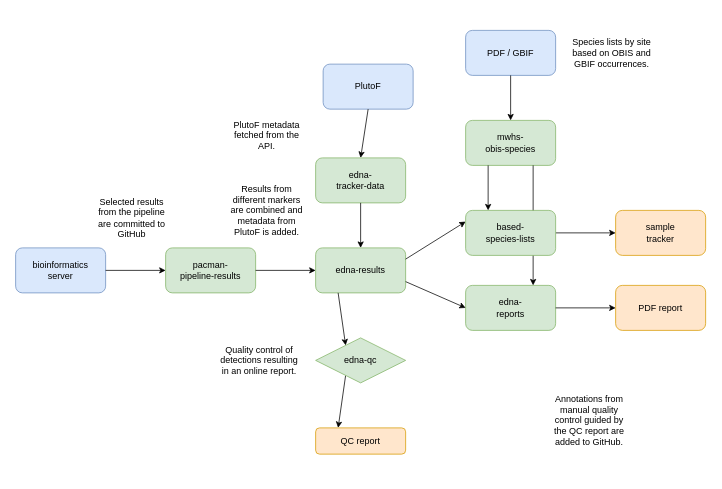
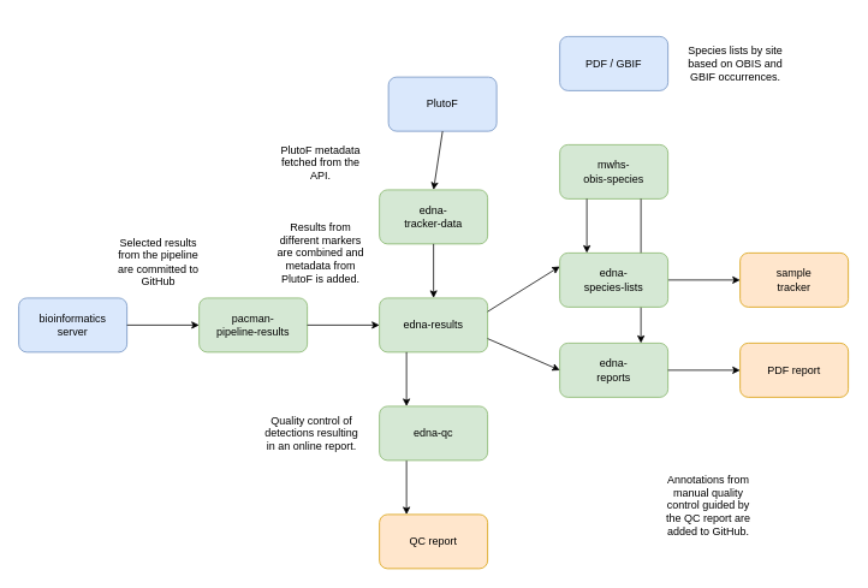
- <mxCell id="32" value="" style="endArrow=classic;html=1;rounded=0;exitX=0.5;exitY=1;exitDx=0;exitDy=0;" parent="1" source="31" target="7" edge="1"><mxGeometry width="50" height="50" relative="1" as="geometry"><mxPoint x="490" y="120" as="sourcePoint" /><mxPoint x="490" y="200" as="targetPoint" /></mxGeometry></mxCell>
- <mxCell id="22" value="based-&lt;br&gt;species-lists" style="rounded=1;whiteSpace=wrap;html=1;fillColor=#d5e8d4;strokeColor=#82b366;" parent="1" vertex="1"><mxGeometry x="620" y="280" width="120" height="60" as="geometry" /></mxCell>
+ <mxCell id="22" value="edna-&lt;br&gt;species-lists" style="rounded=1;whiteSpace=wrap;html=1;fillColor=#d5e8d4;strokeColor=#82b366;" parent="1" vertex="1"><mxGeometry x="620" y="280" width="120" height="60" as="geometry" /></mxCell>
- <mxCell id="28" value="edna-qc" style="rhombus;whiteSpace=wrap;html=1;fillColor=#d5e8d4;strokeColor=#82b366;" parent="1" vertex="1"><mxGeometry x="420" y="450" width="120" height="60" as="geometry" /></mxCell>
+ <mxCell id="28" value="edna-qc" style="rounded=1;whiteSpace=wrap;html=1;fillColor=#d5e8d4;strokeColor=#82b366;" parent="1" vertex="1"><mxGeometry x="420" y="450" width="120" height="60" as="geometry" /></mxCell>
- <mxCell id="26" value="QC report" style="rounded=1;whiteSpace=wrap;html=1;fillColor=#ffe6cc;strokeColor=#d79b00;" parent="1" vertex="1"><mxGeometry x="420" y="570" width="120" height="35" as="geometry" /></mxCell>
+ <mxCell id="26" value="QC report" style="rounded=1;whiteSpace=wrap;html=1;fillColor=#ffe6cc;strokeColor=#d79b00;" parent="1" vertex="1"><mxGeometry x="420" y="570" width="120" height="60" as="geometry" /></mxCell>
